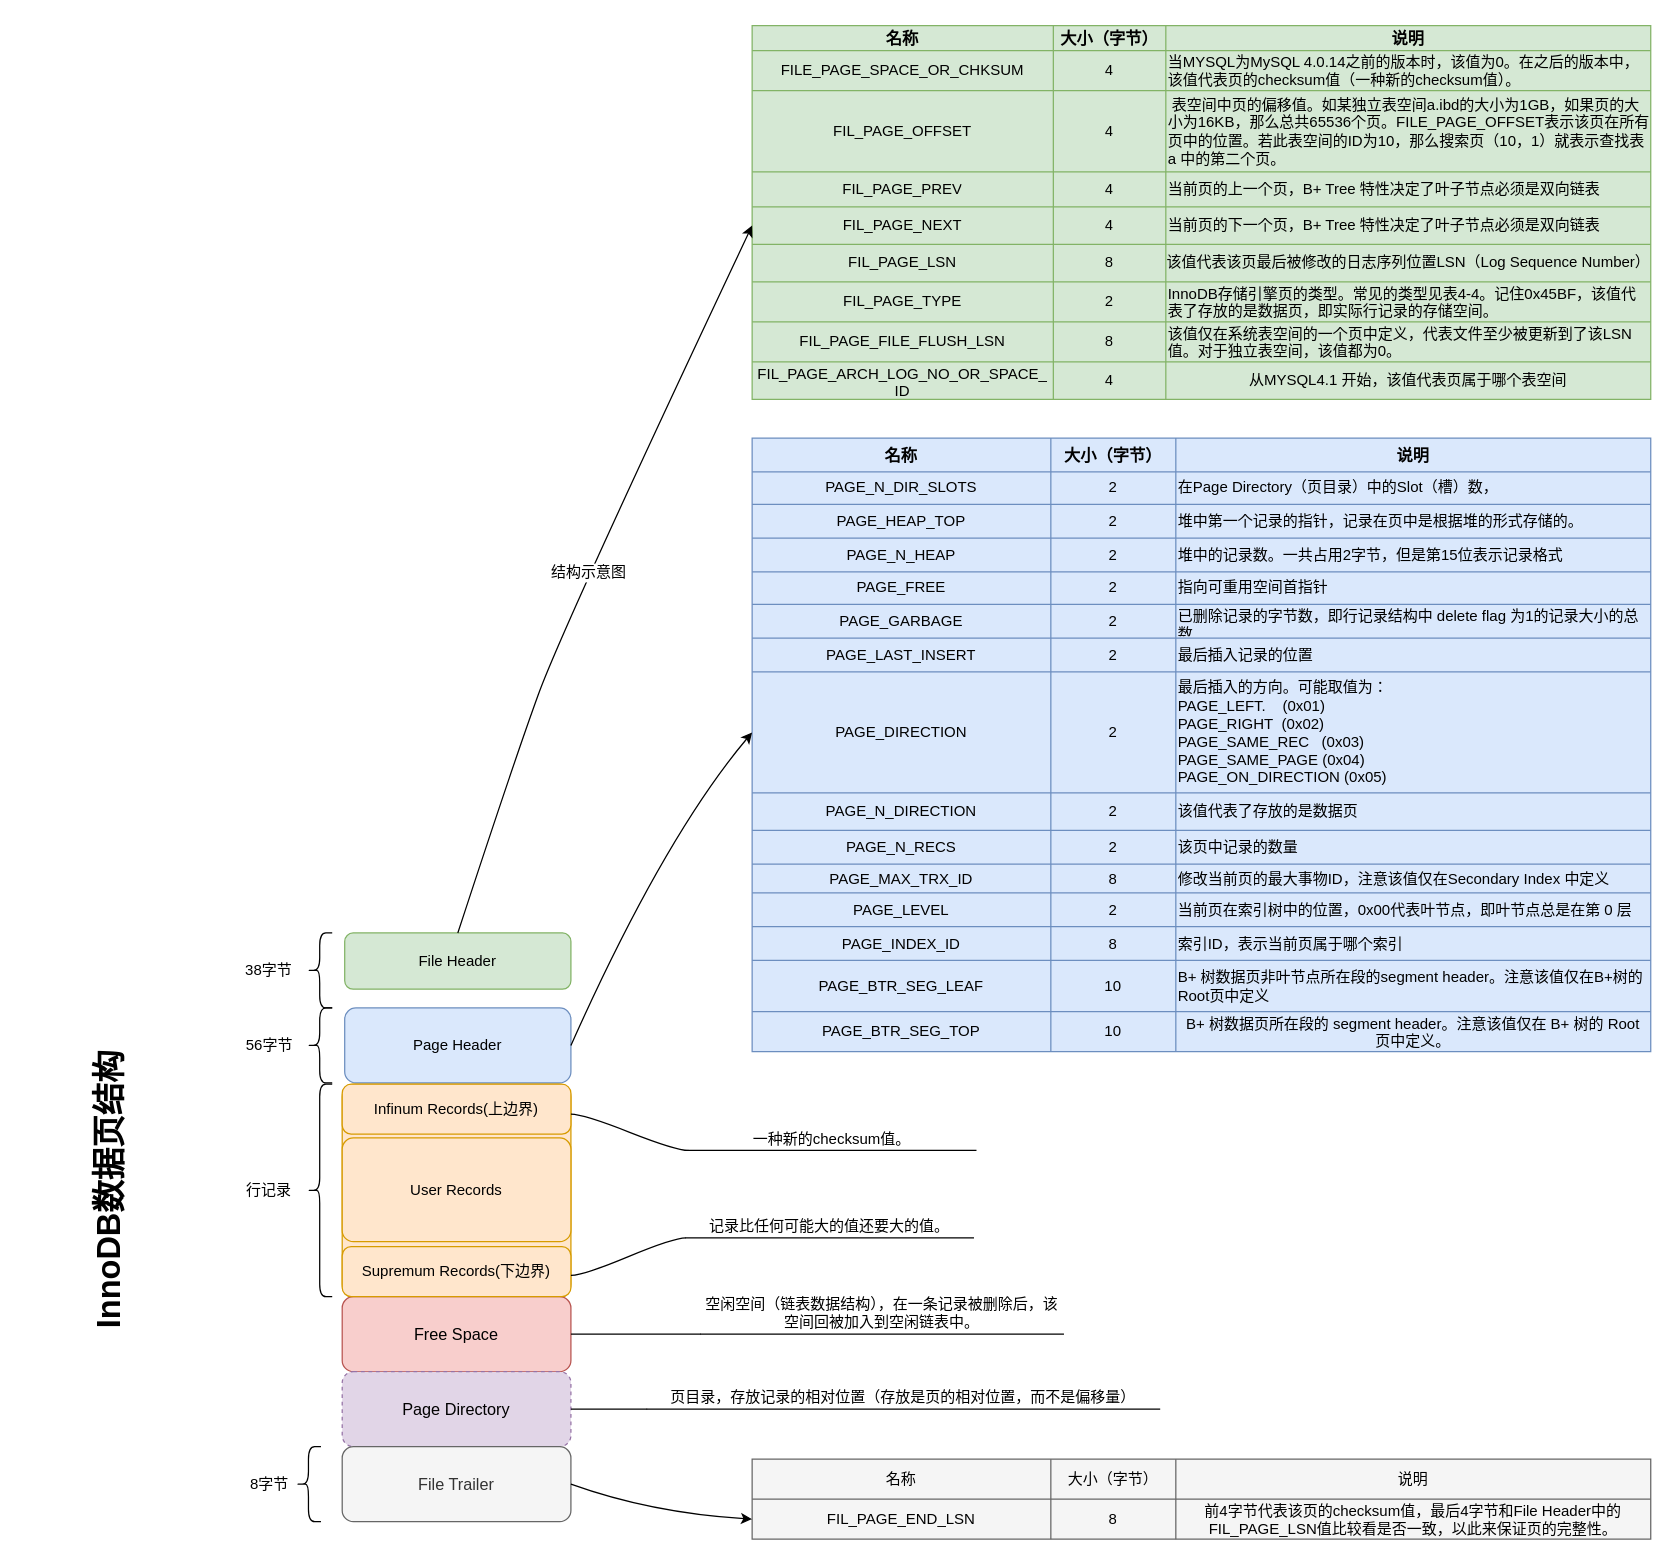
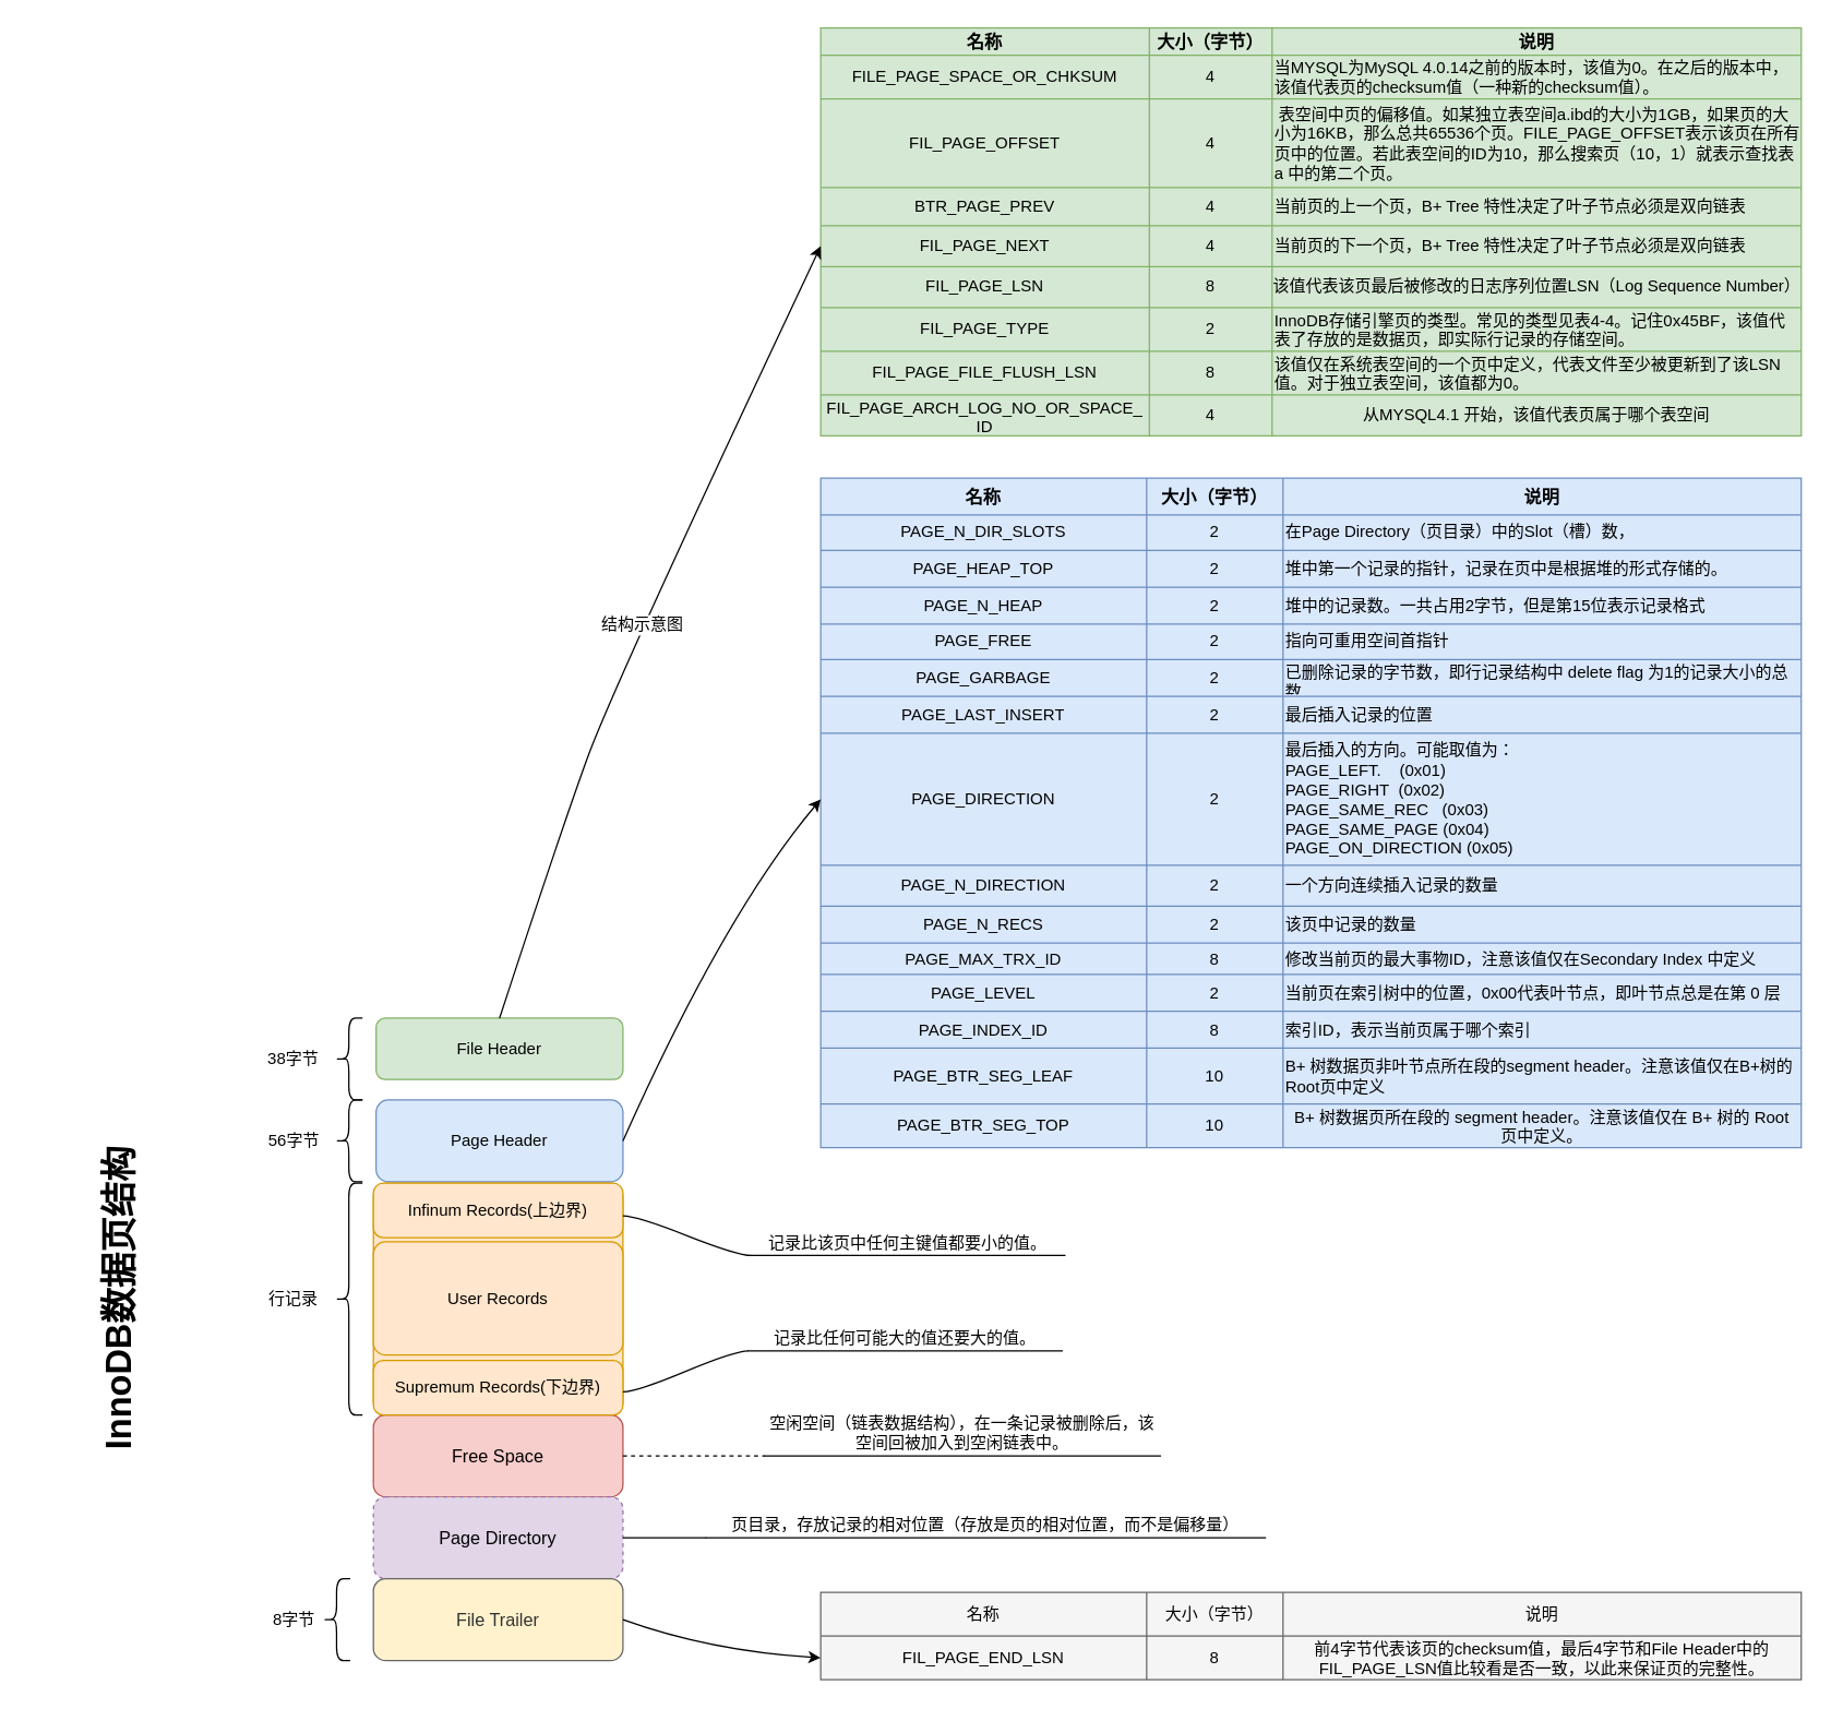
- <mxCell id="33" value="FIL_PAGE_PREV" style="shape=partialRectangle;html=1;whiteSpace=wrap;connectable=0;overflow=hidden;fillColor=none;top=0;left=0;bottom=0;right=0;pointerEvents=1;fontSize=12;" parent="32" vertex="1"><mxGeometry width="241" height="28" as="geometry"><mxRectangle width="241" height="28" as="alternateBounds" /></mxGeometry></mxCell>
+ <mxCell id="33" value="BTR_PAGE_PREV" style="shape=partialRectangle;html=1;whiteSpace=wrap;connectable=0;overflow=hidden;fillColor=none;top=0;left=0;bottom=0;right=0;pointerEvents=1;fontSize=12;" parent="32" vertex="1"><mxGeometry width="241" height="28" as="geometry"><mxRectangle width="241" height="28" as="alternateBounds" /></mxGeometry></mxCell>
- <mxCell id="93" value="该值代表了存放的是数据页" style="shape=partialRectangle;html=1;whiteSpace=wrap;connectable=0;overflow=hidden;fillColor=none;top=0;left=0;bottom=0;right=0;pointerEvents=1;fontSize=12;align=left;" parent="90" vertex="1"><mxGeometry x="339" width="380" height="30" as="geometry"><mxRectangle width="380" height="30" as="alternateBounds" /></mxGeometry></mxCell>
+ <mxCell id="93" value="一个方向连续插入记录的数量" style="shape=partialRectangle;html=1;whiteSpace=wrap;connectable=0;overflow=hidden;fillColor=none;top=0;left=0;bottom=0;right=0;pointerEvents=1;fontSize=12;align=left;" parent="90" vertex="1"><mxGeometry x="339" width="380" height="30" as="geometry"><mxRectangle width="380" height="30" as="alternateBounds" /></mxGeometry></mxCell>
- <mxCell id="122" value="一种新的checksum值。" style="whiteSpace=wrap;html=1;shape=partialRectangle;top=0;left=0;bottom=1;right=0;points=[[0,1],[1,1]];fillColor=none;align=center;verticalAlign=bottom;routingCenterY=0.5;snapToPoint=1;recursiveResize=0;autosize=1;treeFolding=1;treeMoving=1;newEdgeStyle={&quot;edgeStyle&quot;:&quot;entityRelationEdgeStyle&quot;,&quot;startArrow&quot;:&quot;none&quot;,&quot;endArrow&quot;:&quot;none&quot;,&quot;segment&quot;:10,&quot;curved&quot;:1};fontSize=12;direction=east;" parent="1" vertex="1"><mxGeometry x="550" y="880" width="230" height="40" as="geometry" /></mxCell>
+ <mxCell id="122" value="记录比该页中任何主键值都要小的值。" style="whiteSpace=wrap;html=1;shape=partialRectangle;top=0;left=0;bottom=1;right=0;points=[[0,1],[1,1]];fillColor=none;align=center;verticalAlign=bottom;routingCenterY=0.5;snapToPoint=1;recursiveResize=0;autosize=1;treeFolding=1;treeMoving=1;newEdgeStyle={&quot;edgeStyle&quot;:&quot;entityRelationEdgeStyle&quot;,&quot;startArrow&quot;:&quot;none&quot;,&quot;endArrow&quot;:&quot;none&quot;,&quot;segment&quot;:10,&quot;curved&quot;:1};fontSize=12;direction=east;" parent="1" vertex="1"><mxGeometry x="550" y="880" width="230" height="40" as="geometry" /></mxCell>
- <mxCell id="125" value="" style="edgeStyle=entityRelationEdgeStyle;startArrow=none;endArrow=none;segment=10;curved=1;rounded=0;fontSize=12;exitX=1;exitY=0.5;exitDx=0;exitDy=0;" parent="1" source="14" target="124" edge="1"><mxGeometry relative="1" as="geometry"><mxPoint x="620" y="1110" as="sourcePoint" /></mxGeometry></mxCell>
+ <mxCell id="125" value="" style="edgeStyle=entityRelationEdgeStyle;startArrow=none;endArrow=none;segment=10;curved=1;rounded=0;fontSize=12;exitX=1;exitY=0.5;exitDx=0;exitDy=0;dashed=1;" parent="1" source="14" target="124" edge="1"><mxGeometry relative="1" as="geometry"><mxPoint x="620" y="1110" as="sourcePoint" /></mxGeometry></mxCell>
- <mxCell id="16" value="File Trailer" style="rounded=1;whiteSpace=wrap;html=1;fontSize=13;fillColor=#f5f5f5;strokeColor=#666666;fontColor=#333333;" parent="1" vertex="1"><mxGeometry x="273" y="1157" width="183" height="60" as="geometry" /></mxCell>
+ <mxCell id="16" value="File Trailer" style="rounded=1;whiteSpace=wrap;html=1;fontSize=13;fillColor=#fff2cc;strokeColor=#666666;fontColor=#333333;" parent="1" vertex="1"><mxGeometry x="273" y="1157" width="183" height="60" as="geometry" /></mxCell>
